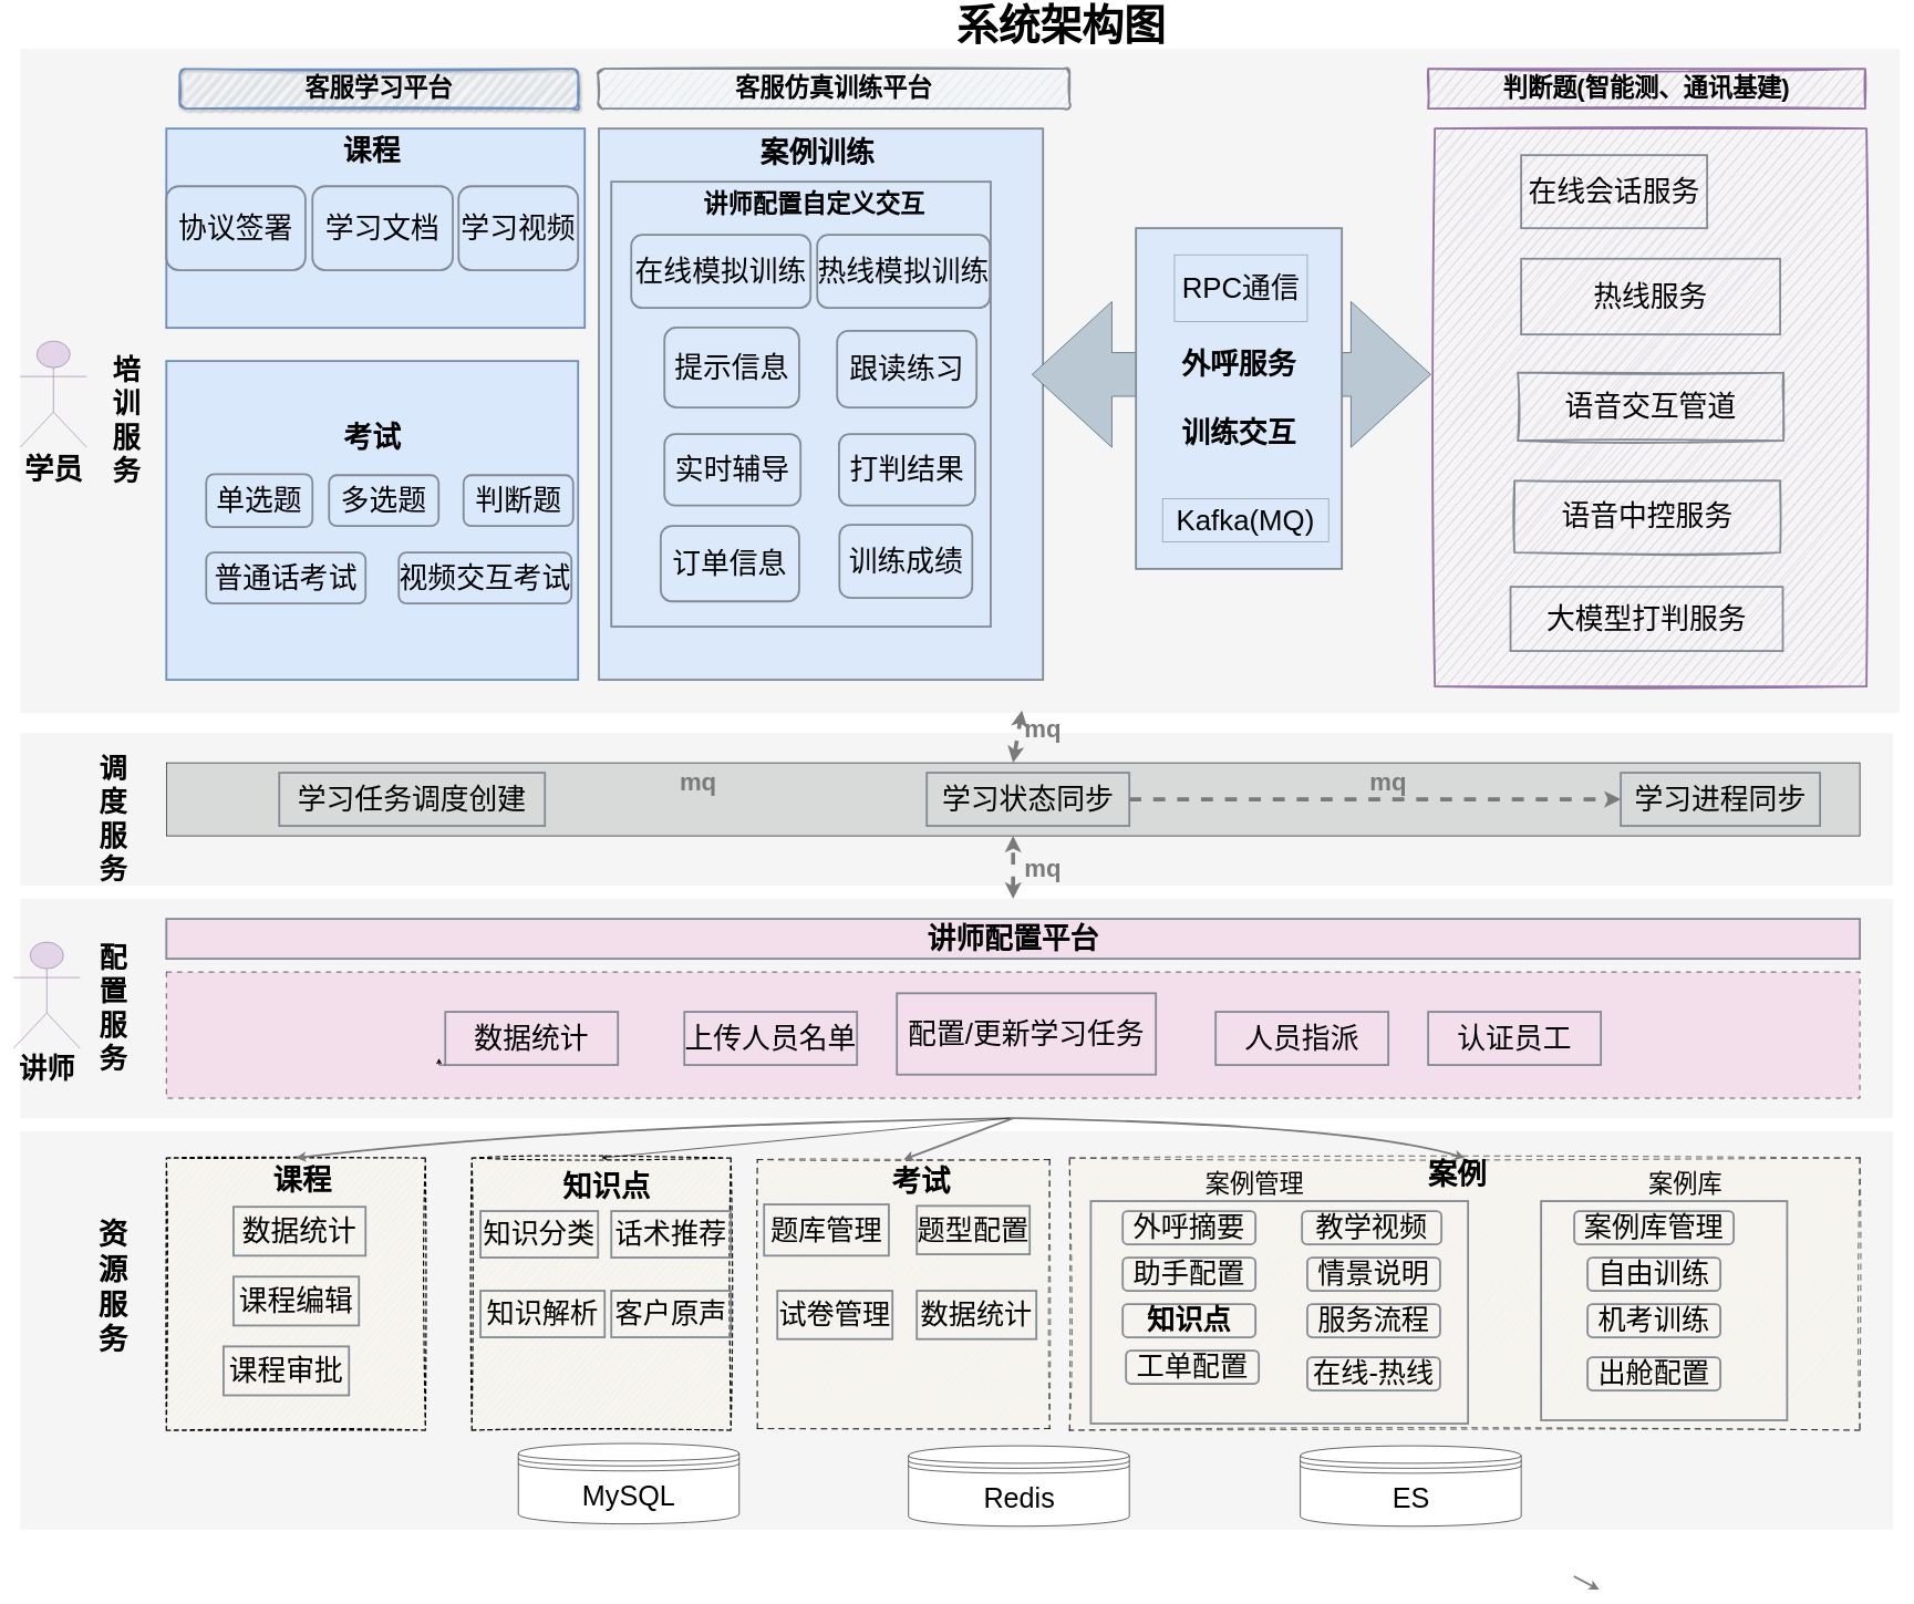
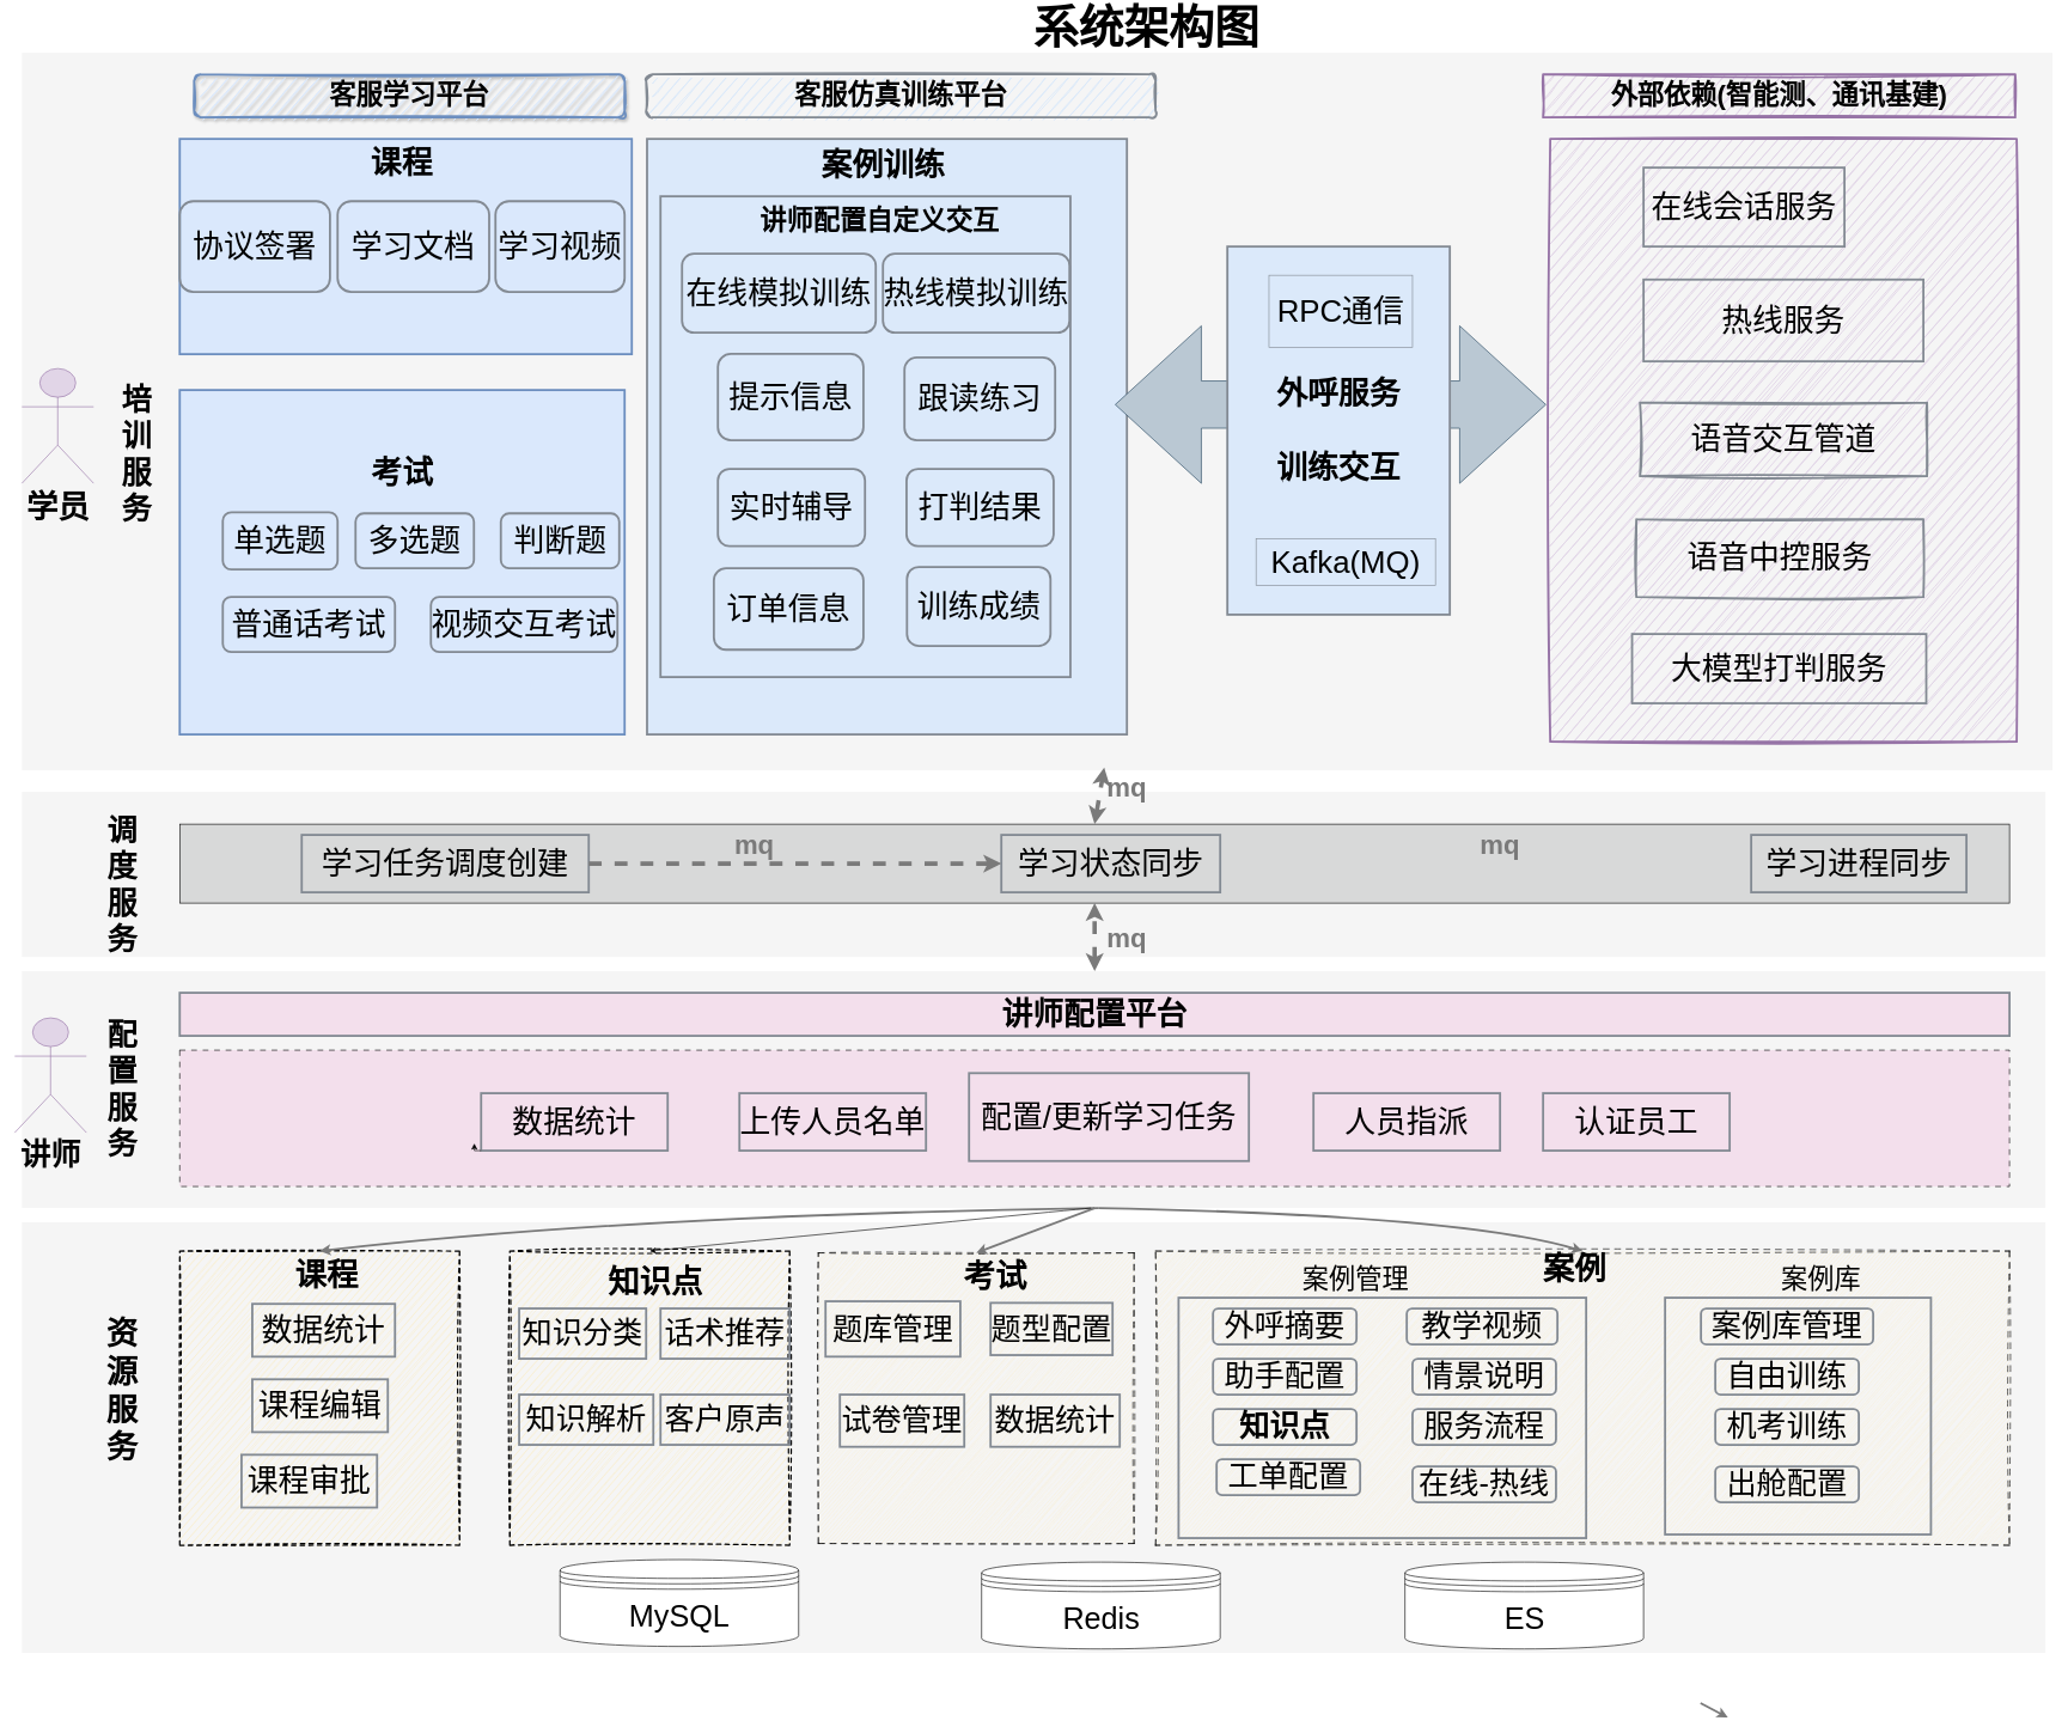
- <mxCell id="104" value="&lt;font&gt;&lt;b&gt;判断题(智能测、通讯基建)&lt;/b&gt;&lt;/font&gt;" style="rounded=0;whiteSpace=wrap;html=1;fillColor=#e1d5e7;strokeColor=#9673a6;strokeWidth=3;sketch=1;curveFitting=1;jiggle=2;fontSize=37;" parent="1" vertex="1"><mxGeometry x="2150" y="100" width="658" height="60" as="geometry" /></mxCell>
+ <mxCell id="104" value="&lt;font&gt;&lt;b&gt;外部依赖(智能测、通讯基建)&lt;/b&gt;&lt;/font&gt;" style="rounded=0;whiteSpace=wrap;html=1;fillColor=#e1d5e7;strokeColor=#9673a6;strokeWidth=3;sketch=1;curveFitting=1;jiggle=2;fontSize=37;" parent="1" vertex="1"><mxGeometry x="2150" y="100" width="658" height="60" as="geometry" /></mxCell>
+ <mxCell id="72" value="" style="endArrow=classic;html=1;rounded=0;exitX=1;exitY=0.5;exitDx=0;exitDy=0;entryX=0;entryY=0.5;entryDx=0;entryDy=0;strokeWidth=6;strokeColor=#7A7A7A;dashed=1;fontSize=37;" parent="1" source="40" target="41" edge="1"><mxGeometry width="50" height="50" relative="1" as="geometry"><mxPoint x="1220" y="1470" as="sourcePoint" /><mxPoint x="1270" y="1420" as="targetPoint" /></mxGeometry></mxCell>
- <mxCell id="73" value="" style="endArrow=classic;html=1;rounded=0;exitX=1;exitY=0.5;exitDx=0;exitDy=0;entryX=0;entryY=0.5;entryDx=0;entryDy=0;strokeWidth=6;strokeColor=#7A7A7A;dashed=1;fontSize=37;" parent="1" source="41" target="42" edge="1"><mxGeometry width="50" height="50" relative="1" as="geometry"><mxPoint x="1980" y="1470" as="sourcePoint" /><mxPoint x="2030" y="1420" as="targetPoint" /></mxGeometry></mxCell>
